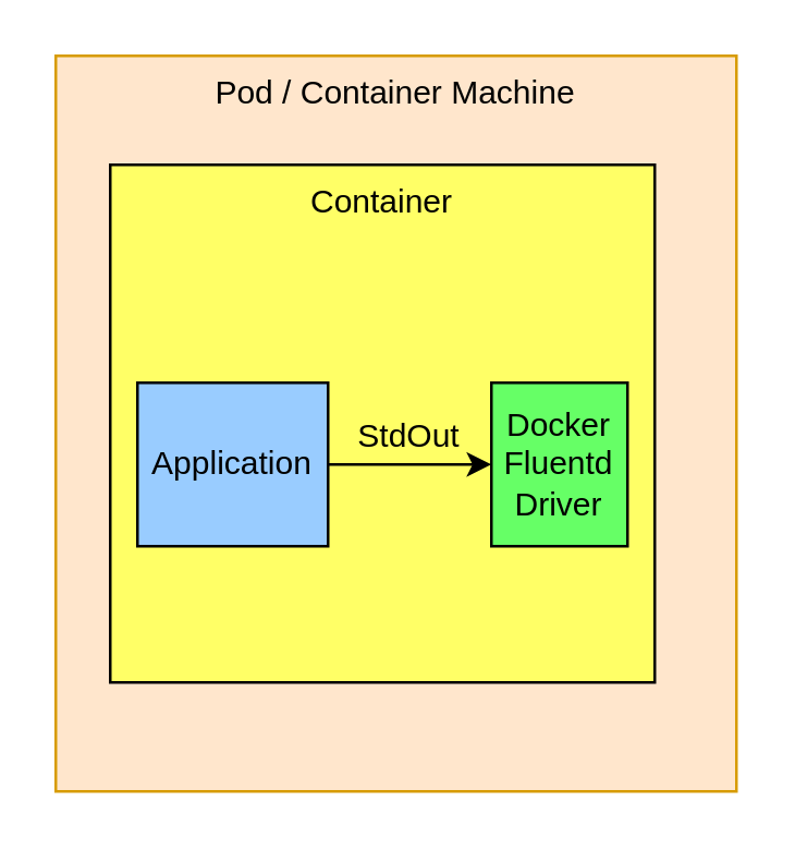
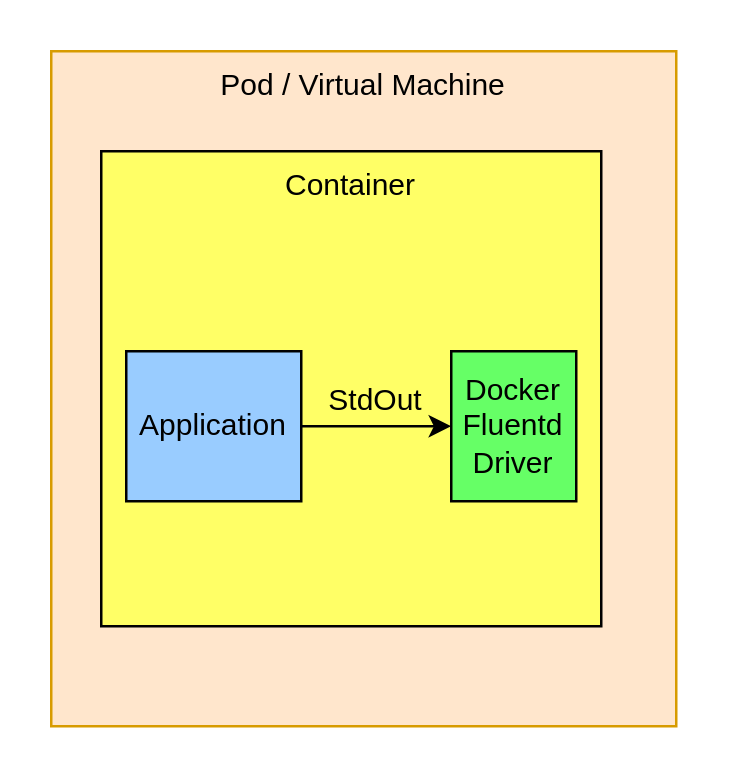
- <mxCell id="2" value="Pod / Container Machine" style="rounded=0;whiteSpace=wrap;html=1;verticalAlign=top;fillColor=#ffe6cc;strokeColor=#d79b00;" vertex="1" parent="1"><mxGeometry x="20" y="20" width="250" height="270" as="geometry" /></mxCell>
+ <mxCell id="2" value="Pod / Virtual Machine" style="rounded=0;whiteSpace=wrap;html=1;verticalAlign=top;fillColor=#ffe6cc;strokeColor=#d79b00;" vertex="1" parent="1"><mxGeometry x="20" y="20" width="250" height="270" as="geometry" /></mxCell>
